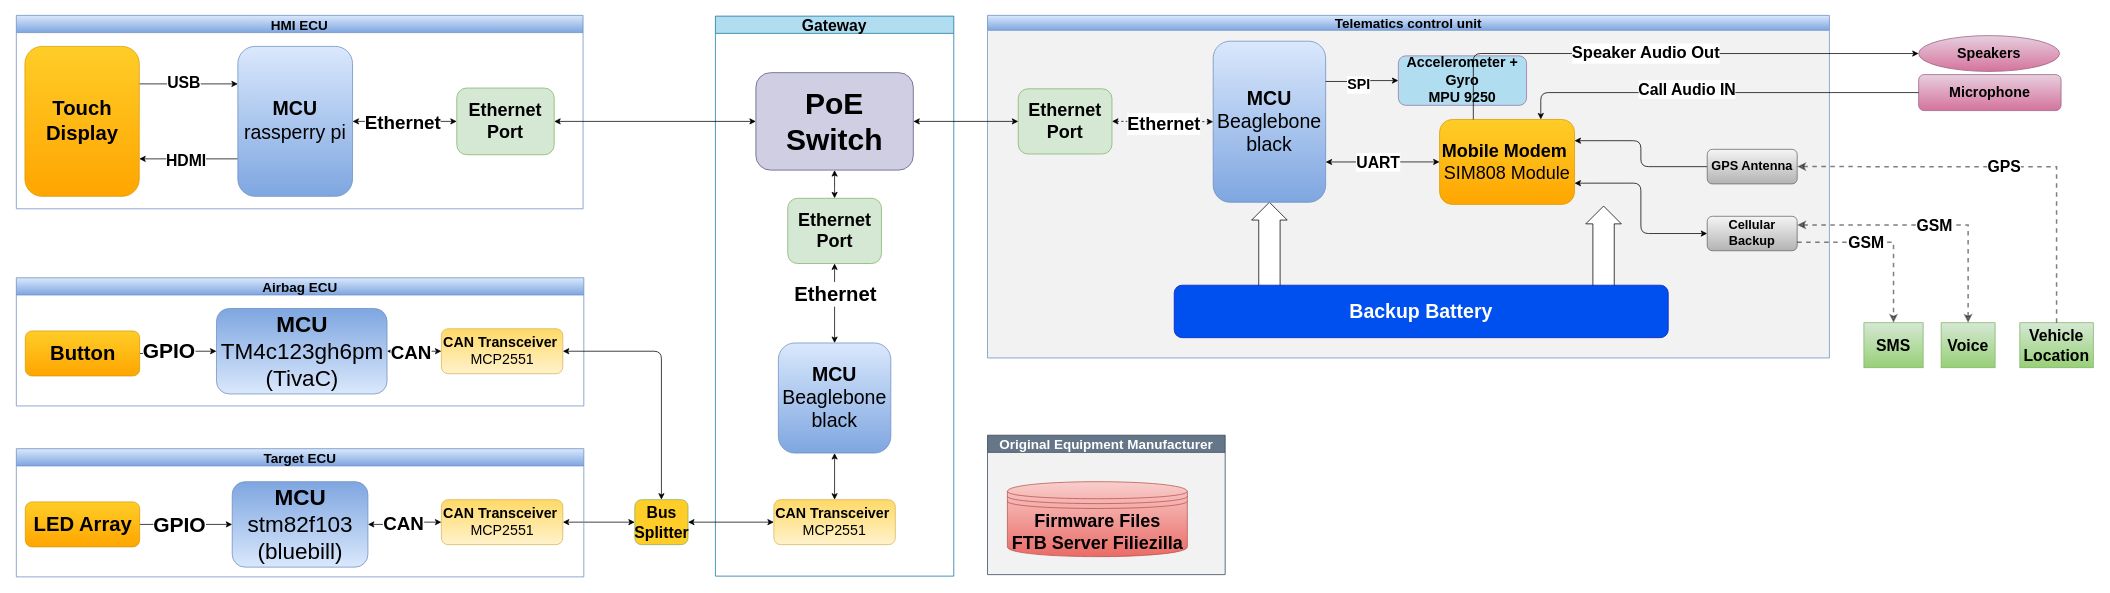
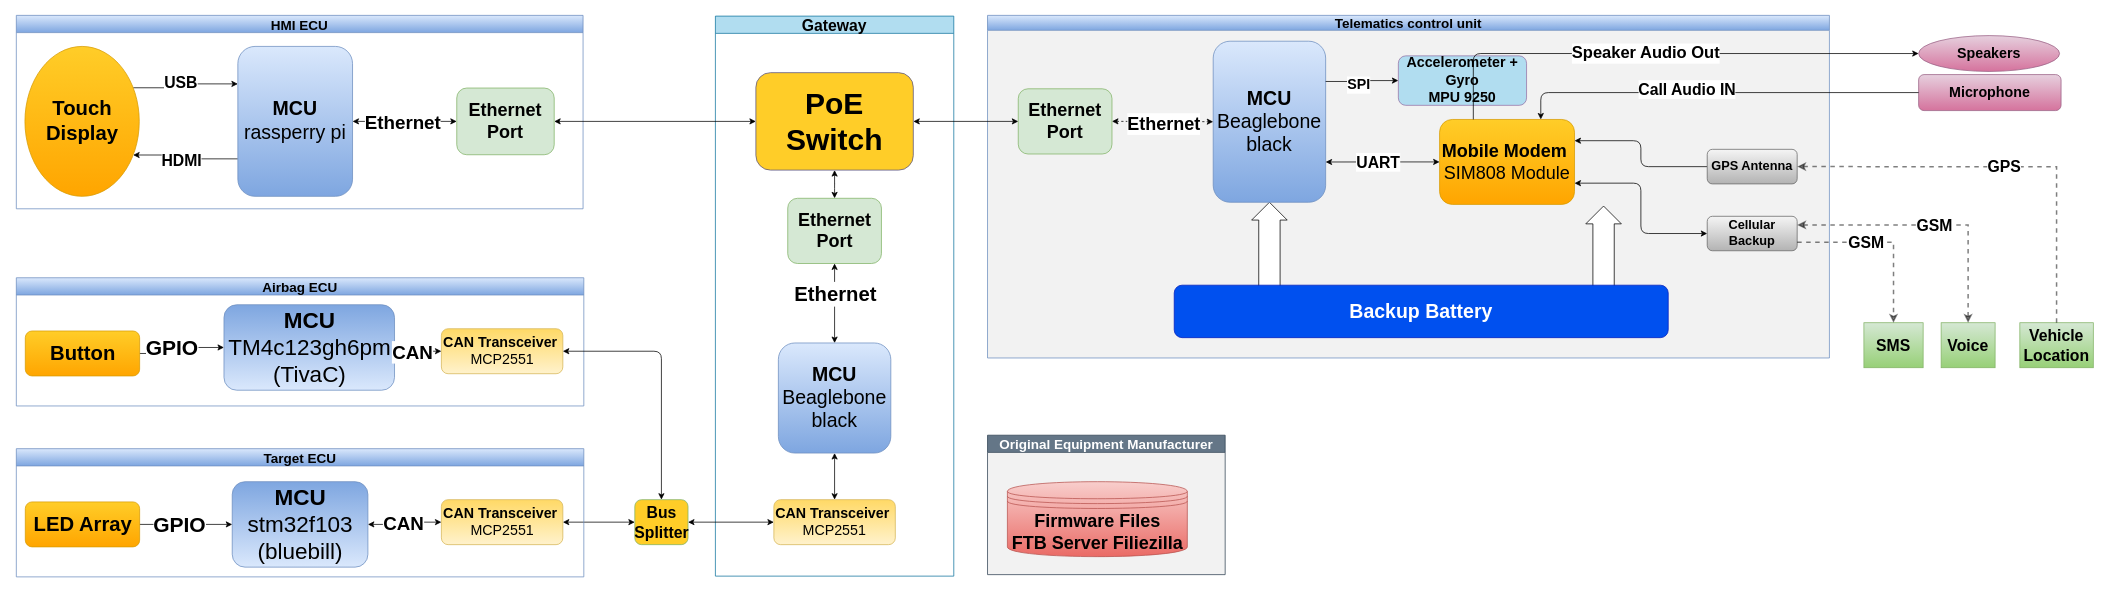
- <mxCell id="48" value="Touch Display" style="rounded=1;whiteSpace=wrap;html=1;fontSize=27;fillColor=#ffcd28;strokeColor=#d79b00;gradientColor=#ffa500;fontStyle=1" parent="39" vertex="1"><mxGeometry x="11.5" y="41.42" width="152.5" height="200" as="geometry" /></mxCell>
+ <mxCell id="48" value="Touch Display" style="ellipse;whiteSpace=wrap;html=1;fontSize=27;fillColor=#ffcd28;strokeColor=#d79b00;gradientColor=#ffa500;fontStyle=1;" parent="39" vertex="1"><mxGeometry x="11.5" y="41.42" width="152.5" height="200" as="geometry" /></mxCell>
- <mxCell id="61" value="PoE Switch" style="rounded=1;whiteSpace=wrap;html=1;fontSize=40;fontStyle=1;fillColor=#d0cee2;strokeColor=#56517e;" parent="57" vertex="1"><mxGeometry x="54" y="75.425" width="210" height="130" as="geometry" /></mxCell>
+ <mxCell id="61" value="PoE Switch" style="rounded=1;whiteSpace=wrap;html=1;fontSize=40;fontStyle=1;fillColor=#ffcd28;strokeColor=#56517e;" parent="57" vertex="1"><mxGeometry x="54" y="75.425" width="210" height="130" as="geometry" /></mxCell>
- <mxCell id="70" value="&lt;font style=&quot;font-size: 30px&quot;&gt;&lt;span style=&quot;font-size: 30px&quot;&gt;MCU&lt;/span&gt;&lt;br style=&quot;font-size: 30px&quot;&gt;&lt;span style=&quot;font-weight: normal ; font-size: 30px&quot;&gt;&lt;span style=&quot;font-size: 30px&quot;&gt;TM4c123gh6pm&lt;br style=&quot;font-size: 30px&quot;&gt;&lt;/span&gt;&lt;span style=&quot;font-size: 30px&quot;&gt;(TivaC)&lt;/span&gt;&lt;/span&gt;&lt;br style=&quot;font-size: 30px&quot;&gt;&lt;/font&gt;" style="rounded=1;whiteSpace=wrap;html=1;fillColor=#dae8fc;strokeColor=#6c8ebf;fontStyle=1;fontSize=30;gradientColor=#7ea6e0;direction=west;" vertex="1" parent="69"><mxGeometry x="267" y="41" width="227.5" height="114" as="geometry" /></mxCell>
+ <mxCell id="70" value="&lt;font style=&quot;font-size: 30px&quot;&gt;&lt;span style=&quot;font-size: 30px&quot;&gt;MCU&lt;/span&gt;&lt;br style=&quot;font-size: 30px&quot;&gt;&lt;span style=&quot;font-weight: normal ; font-size: 30px&quot;&gt;&lt;span style=&quot;font-size: 30px&quot;&gt;TM4c123gh6pm&lt;br style=&quot;font-size: 30px&quot;&gt;&lt;/span&gt;&lt;span style=&quot;font-size: 30px&quot;&gt;(TivaC)&lt;/span&gt;&lt;/span&gt;&lt;br style=&quot;font-size: 30px&quot;&gt;&lt;/font&gt;" style="rounded=1;whiteSpace=wrap;html=1;fillColor=#dae8fc;strokeColor=#6c8ebf;fontStyle=1;fontSize=30;gradientColor=#7ea6e0;direction=west;" vertex="1" parent="69"><mxGeometry x="277" y="36" width="227.5" height="114" as="geometry" /></mxCell>
- <mxCell id="50" value="&lt;font style=&quot;font-size: 30px;&quot;&gt;&lt;span style=&quot;font-size: 30px;&quot;&gt;MCU&lt;/span&gt;&lt;br style=&quot;font-size: 30px;&quot;&gt;&lt;span style=&quot;font-weight: normal; font-size: 30px;&quot;&gt;&lt;span style=&quot;font-size: 30px;&quot;&gt;stm82f103&lt;br style=&quot;font-size: 30px;&quot;&gt;&lt;/span&gt;&lt;span style=&quot;font-size: 30px;&quot;&gt;(bluebill)&lt;/span&gt;&lt;/span&gt;&lt;br style=&quot;font-size: 30px;&quot;&gt;&lt;/font&gt;" style="rounded=1;whiteSpace=wrap;html=1;fillColor=#dae8fc;strokeColor=#6c8ebf;fontStyle=1;fontSize=30;gradientColor=#7ea6e0;direction=west;" parent="49" vertex="1"><mxGeometry x="288" y="44" width="181" height="114" as="geometry" /></mxCell>
+ <mxCell id="50" value="&lt;font style=&quot;font-size: 30px;&quot;&gt;&lt;span style=&quot;font-size: 30px;&quot;&gt;MCU&lt;/span&gt;&lt;br style=&quot;font-size: 30px;&quot;&gt;&lt;span style=&quot;font-weight: normal; font-size: 30px;&quot;&gt;&lt;span style=&quot;font-size: 30px;&quot;&gt;stm32f103&lt;br style=&quot;font-size: 30px;&quot;&gt;&lt;/span&gt;&lt;span style=&quot;font-size: 30px;&quot;&gt;(bluebill)&lt;/span&gt;&lt;/span&gt;&lt;br style=&quot;font-size: 30px;&quot;&gt;&lt;/font&gt;" style="rounded=1;whiteSpace=wrap;html=1;fillColor=#dae8fc;strokeColor=#6c8ebf;fontStyle=1;fontSize=30;gradientColor=#7ea6e0;direction=west;" parent="49" vertex="1"><mxGeometry x="288" y="44" width="181" height="114" as="geometry" /></mxCell>
